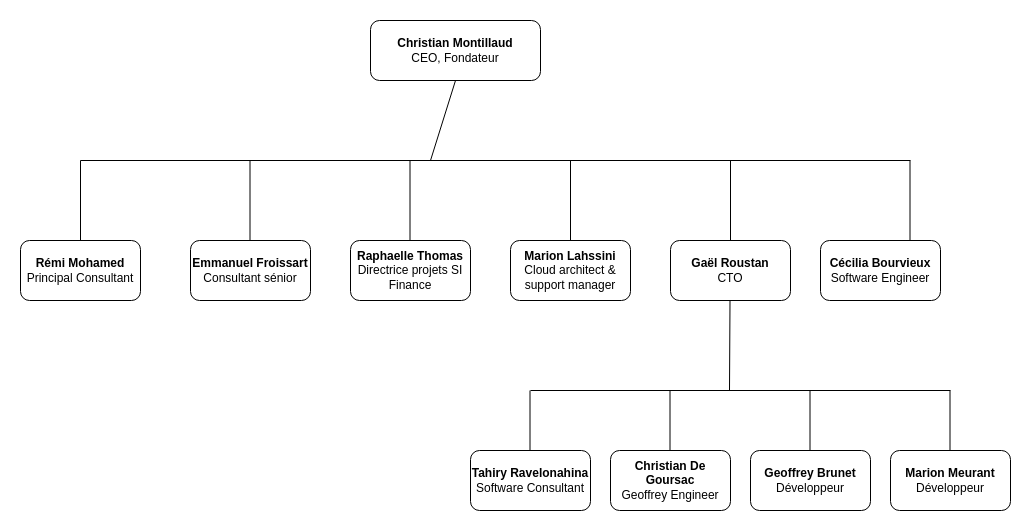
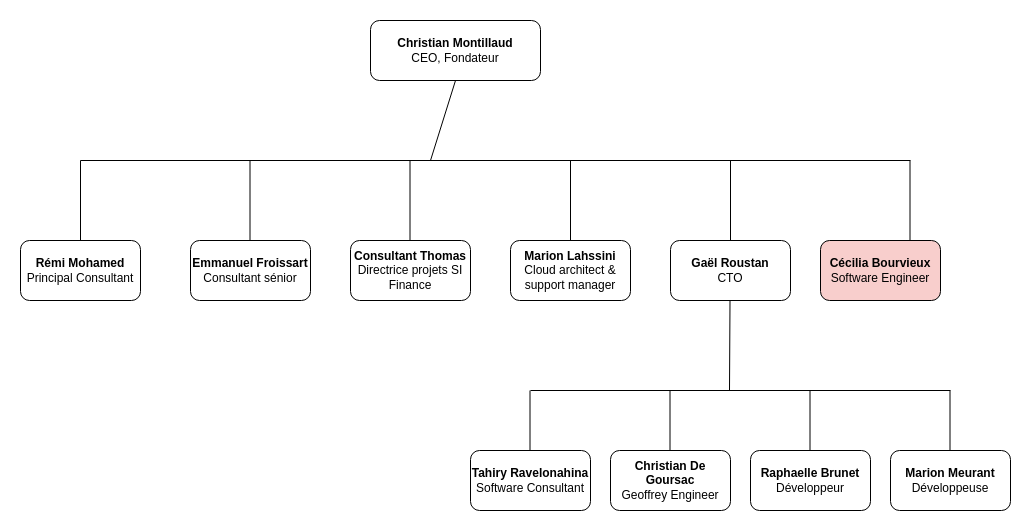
- <mxCell id="9" value="&lt;div&gt;&lt;b&gt;Raphaelle Thomas&lt;/b&gt;&lt;br&gt;&lt;/div&gt;&lt;div&gt;Directrice projets SI Finance&lt;br&gt;&lt;/div&gt;" style="rounded=1;whiteSpace=wrap;html=1;" parent="1" vertex="1"><mxGeometry x="350" y="240" width="120" height="60" as="geometry" /></mxCell>
+ <mxCell id="9" value="&lt;div&gt;&lt;b&gt;Consultant Thomas&lt;/b&gt;&lt;br&gt;&lt;/div&gt;&lt;div&gt;Directrice projets SI Finance&lt;br&gt;&lt;/div&gt;" style="rounded=1;whiteSpace=wrap;html=1;" parent="1" vertex="1"><mxGeometry x="350" y="240" width="120" height="60" as="geometry" /></mxCell>
- <mxCell id="8" value="&lt;div&gt;&lt;b&gt;Cécilia Bourvieux&lt;/b&gt;&lt;br&gt;&lt;/div&gt;&lt;div&gt;Software Engineer&lt;br&gt;&lt;/div&gt;" style="rounded=1;whiteSpace=wrap;html=1;" parent="1" vertex="1"><mxGeometry x="820" y="240" width="120" height="60" as="geometry" /></mxCell>
+ <mxCell id="8" value="&lt;div&gt;&lt;b&gt;Cécilia Bourvieux&lt;/b&gt;&lt;br&gt;&lt;/div&gt;&lt;div&gt;Software Engineer&lt;br&gt;&lt;/div&gt;" style="rounded=1;whiteSpace=wrap;html=1;fillColor=#f8cecc;" parent="1" vertex="1"><mxGeometry x="820" y="240" width="120" height="60" as="geometry" /></mxCell>
- <mxCell id="5" value="&lt;div&gt;&lt;b&gt;Geoffrey Brunet&lt;/b&gt;&lt;br&gt;&lt;/div&gt;&lt;div&gt;Développeur&lt;br&gt;&lt;/div&gt;" style="rounded=1;whiteSpace=wrap;html=1;" parent="1" vertex="1"><mxGeometry x="750" y="450" width="120" height="60" as="geometry" /></mxCell>
+ <mxCell id="5" value="&lt;div&gt;&lt;b&gt;Raphaelle Brunet&lt;/b&gt;&lt;br&gt;&lt;/div&gt;&lt;div&gt;Développeur&lt;br&gt;&lt;/div&gt;" style="rounded=1;whiteSpace=wrap;html=1;" parent="1" vertex="1"><mxGeometry x="750" y="450" width="120" height="60" as="geometry" /></mxCell>
- <mxCell id="12" value="&lt;div&gt;&lt;b&gt;Marion Meurant&lt;/b&gt;&lt;br&gt;&lt;/div&gt;&lt;div&gt;Développeur&lt;br&gt;&lt;/div&gt;" style="rounded=1;whiteSpace=wrap;html=1;" parent="1" vertex="1"><mxGeometry x="890" y="450" width="120" height="60" as="geometry" /></mxCell>
+ <mxCell id="12" value="&lt;div&gt;&lt;b&gt;Marion Meurant&lt;/b&gt;&lt;br&gt;&lt;/div&gt;&lt;div&gt;Développeuse&lt;br&gt;&lt;/div&gt;" style="rounded=1;whiteSpace=wrap;html=1;" parent="1" vertex="1"><mxGeometry x="890" y="450" width="120" height="60" as="geometry" /></mxCell>
